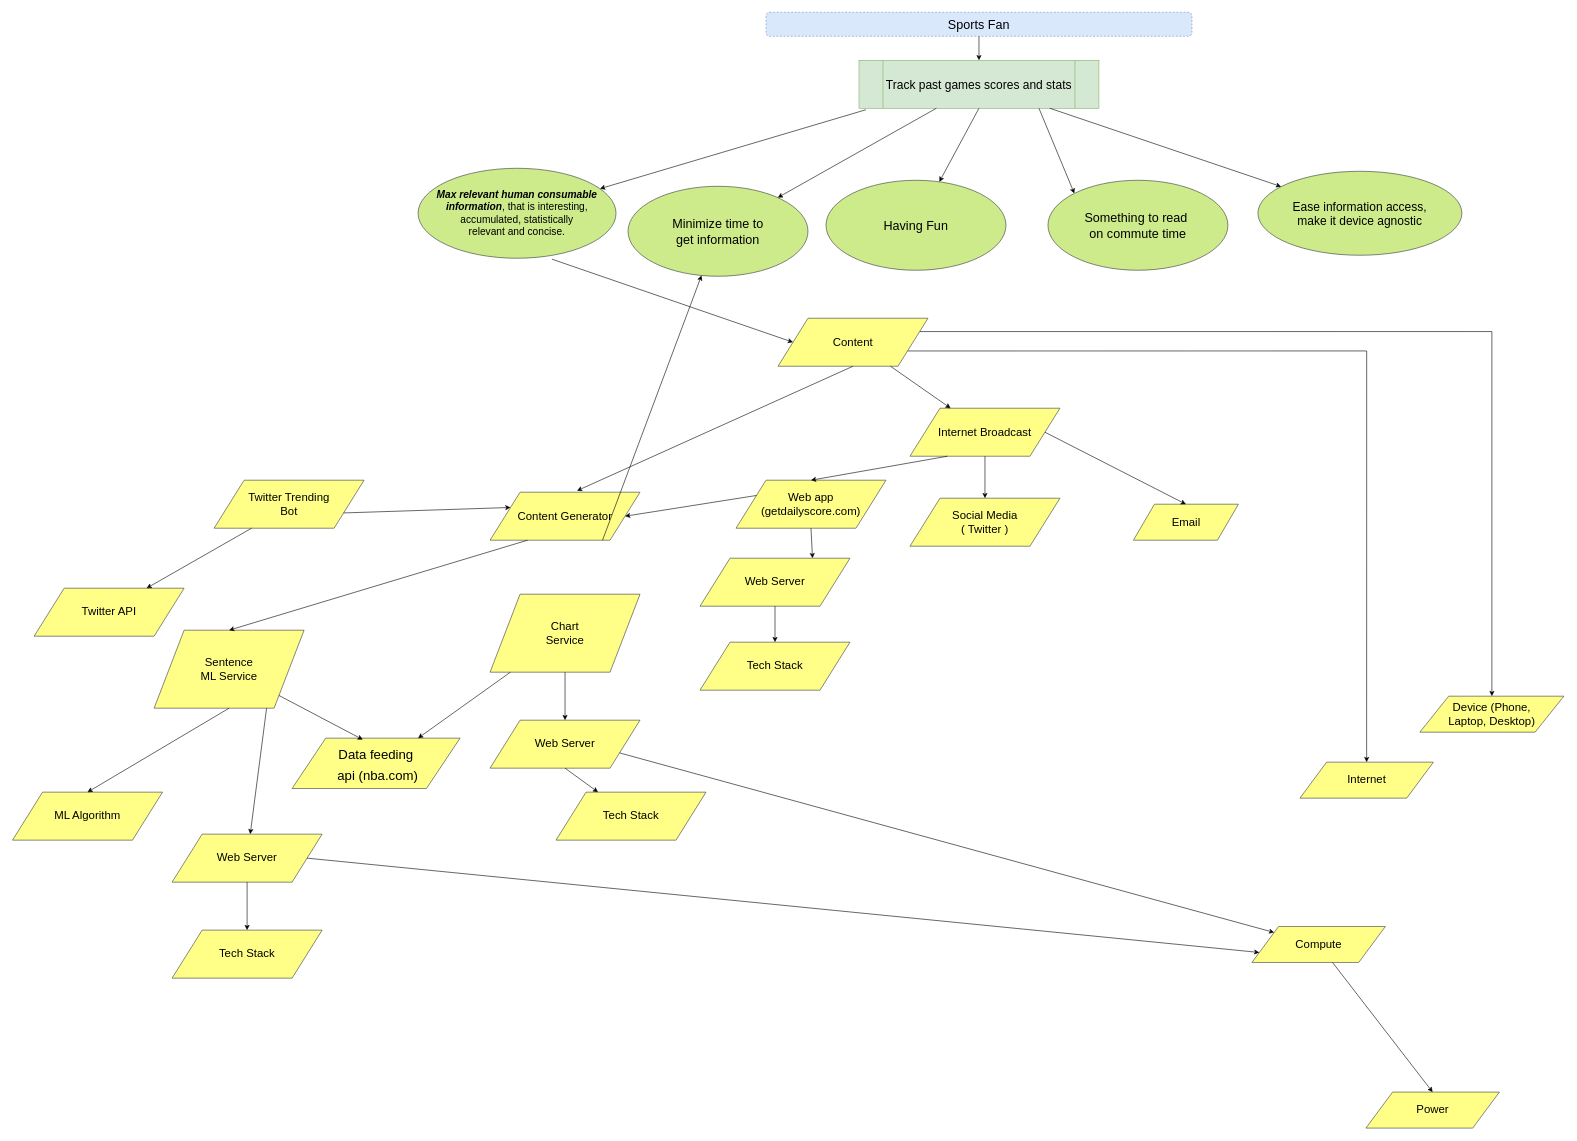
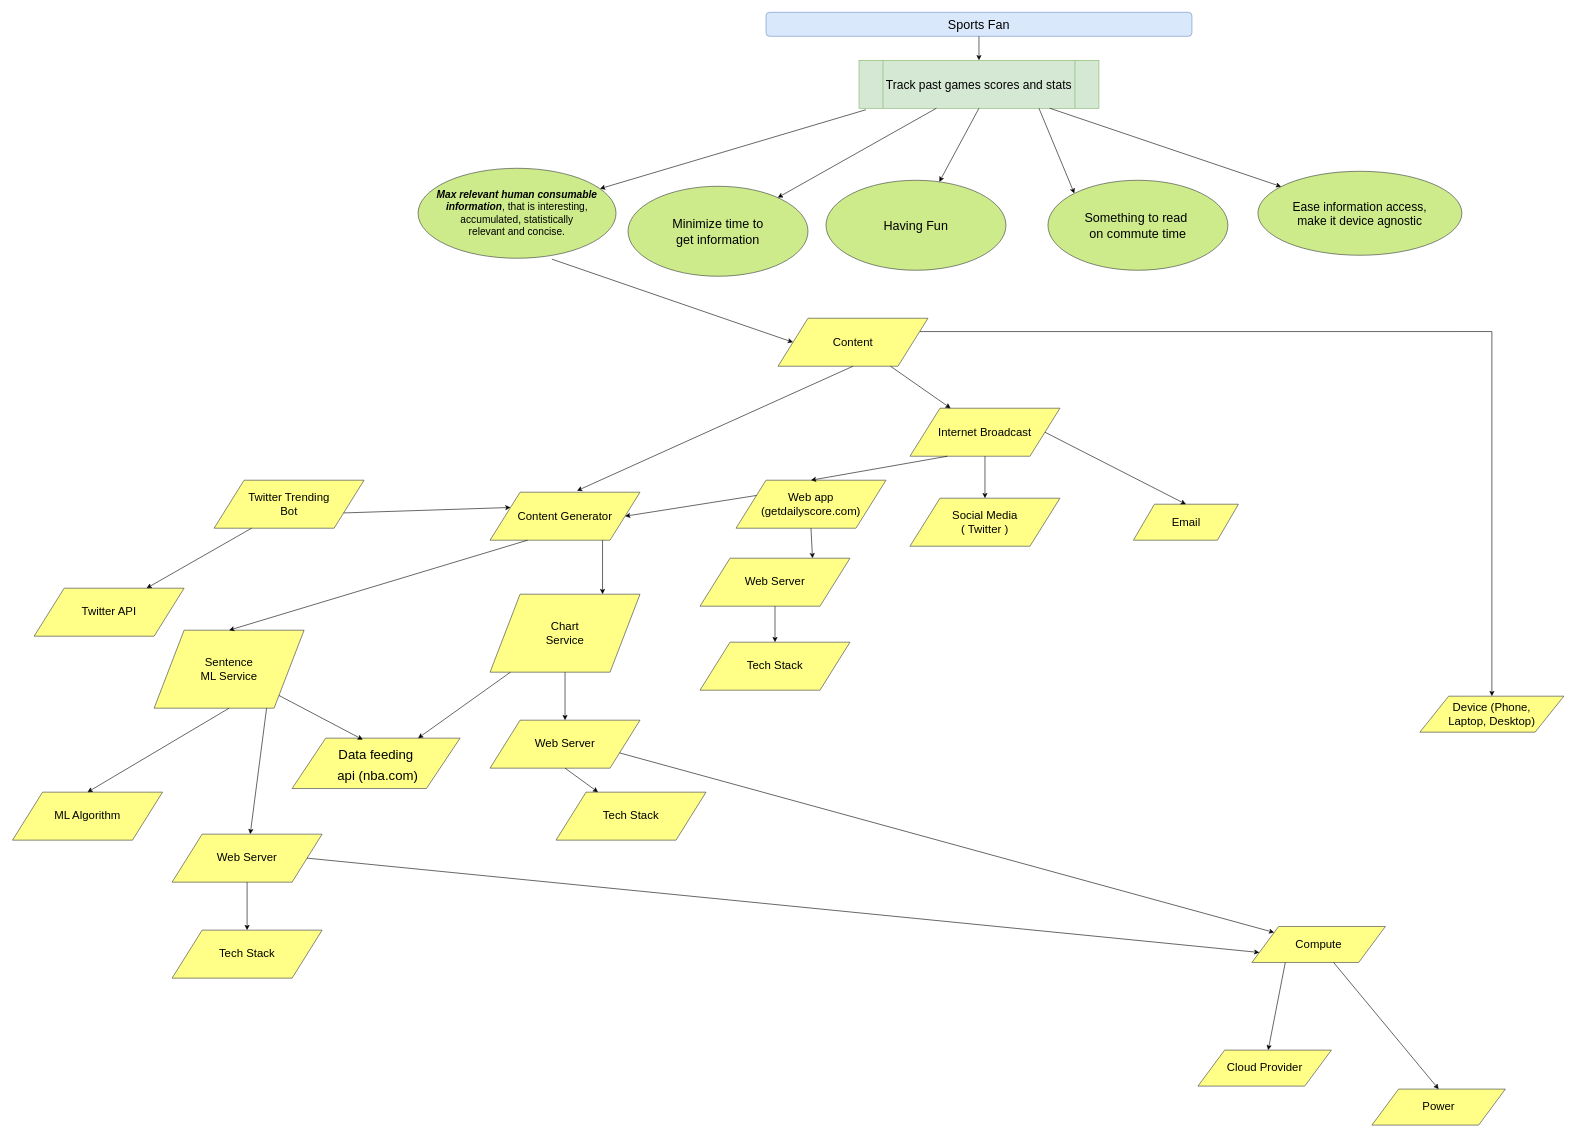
- <mxCell id="2" value="Sports Fan" style="rounded=1;whiteSpace=wrap;html=1;fillColor=#dae8fc;strokeColor=#6c8ebf;fontSize=21;dashed=1;" parent="1" vertex="1"><mxGeometry x="1276" y="20" width="710" height="40" as="geometry" /></mxCell>
+ <mxCell id="2" value="Sports Fan" style="rounded=1;whiteSpace=wrap;html=1;fillColor=#dae8fc;strokeColor=#6c8ebf;fontSize=21;" parent="1" vertex="1"><mxGeometry x="1276" y="20" width="710" height="40" as="geometry" /></mxCell>
- <mxCell id="48" value="" style="endArrow=classic;html=1;exitX=0.75;exitY=1;exitDx=0;exitDy=0;" parent="1" source="25" target="5" edge="1"><mxGeometry width="50" height="50" relative="1" as="geometry"><mxPoint x="1116" y="930" as="sourcePoint" /><mxPoint x="1166" y="880" as="targetPoint" /></mxGeometry></mxCell>
+ <mxCell id="48" value="" style="endArrow=classic;html=1;exitX=0.75;exitY=1;exitDx=0;exitDy=0;entryX=0.75;entryY=0;entryDx=0;entryDy=0;" parent="1" source="25" target="26" edge="1"><mxGeometry width="50" height="50" relative="1" as="geometry"><mxPoint x="1116" y="930" as="sourcePoint" /><mxPoint x="1166" y="880" as="targetPoint" /></mxGeometry></mxCell>
- <mxCell id="21" style="edgeStyle=orthogonalEdgeStyle;rounded=0;orthogonalLoop=1;jettySize=auto;html=1;exitX=1;exitY=0.75;exitDx=0;exitDy=0;entryX=0.5;entryY=0;entryDx=0;entryDy=0;" parent="1" source="22" target="13" edge="1"><mxGeometry relative="1" as="geometry" /></mxCell>
- <mxCell id="13" value="Internet" style="shape=parallelogram;perimeter=parallelogramPerimeter;whiteSpace=wrap;html=1;fontSize=19;fillColor=#ffff88;strokeColor=#36393d;" parent="1" vertex="1"><mxGeometry x="2166" y="1270" width="222.5" height="60" as="geometry" /></mxCell>
+ <mxCell id="58" value="" style="endArrow=classic;html=1;exitX=0.25;exitY=1;exitDx=0;exitDy=0;" parent="1" source="31" target="57" edge="1"><mxGeometry width="50" height="50" relative="1" as="geometry"><mxPoint x="1766" y="1770" as="sourcePoint" /><mxPoint x="1816" y="1720" as="targetPoint" /></mxGeometry></mxCell>
+ <mxCell id="57" value="Cloud Provider" style="shape=parallelogram;perimeter=parallelogramPerimeter;whiteSpace=wrap;html=1;fontSize=19;fillColor=#ffff88;strokeColor=#36393d;" parent="1" vertex="1"><mxGeometry x="1996" y="1750" width="222.5" height="60" as="geometry" /></mxCell>
- <mxCell id="32" value="Power" style="shape=parallelogram;perimeter=parallelogramPerimeter;whiteSpace=wrap;html=1;fontSize=19;fillColor=#ffff88;strokeColor=#36393d;" parent="1" vertex="1"><mxGeometry x="2276" y="1820" width="222.5" height="60" as="geometry" /></mxCell>
+ <mxCell id="32" value="Power" style="shape=parallelogram;perimeter=parallelogramPerimeter;whiteSpace=wrap;html=1;fontSize=19;fillColor=#ffff88;strokeColor=#36393d;" parent="1" vertex="1"><mxGeometry x="2286" y="1815" width="222.5" height="60" as="geometry" /></mxCell>
